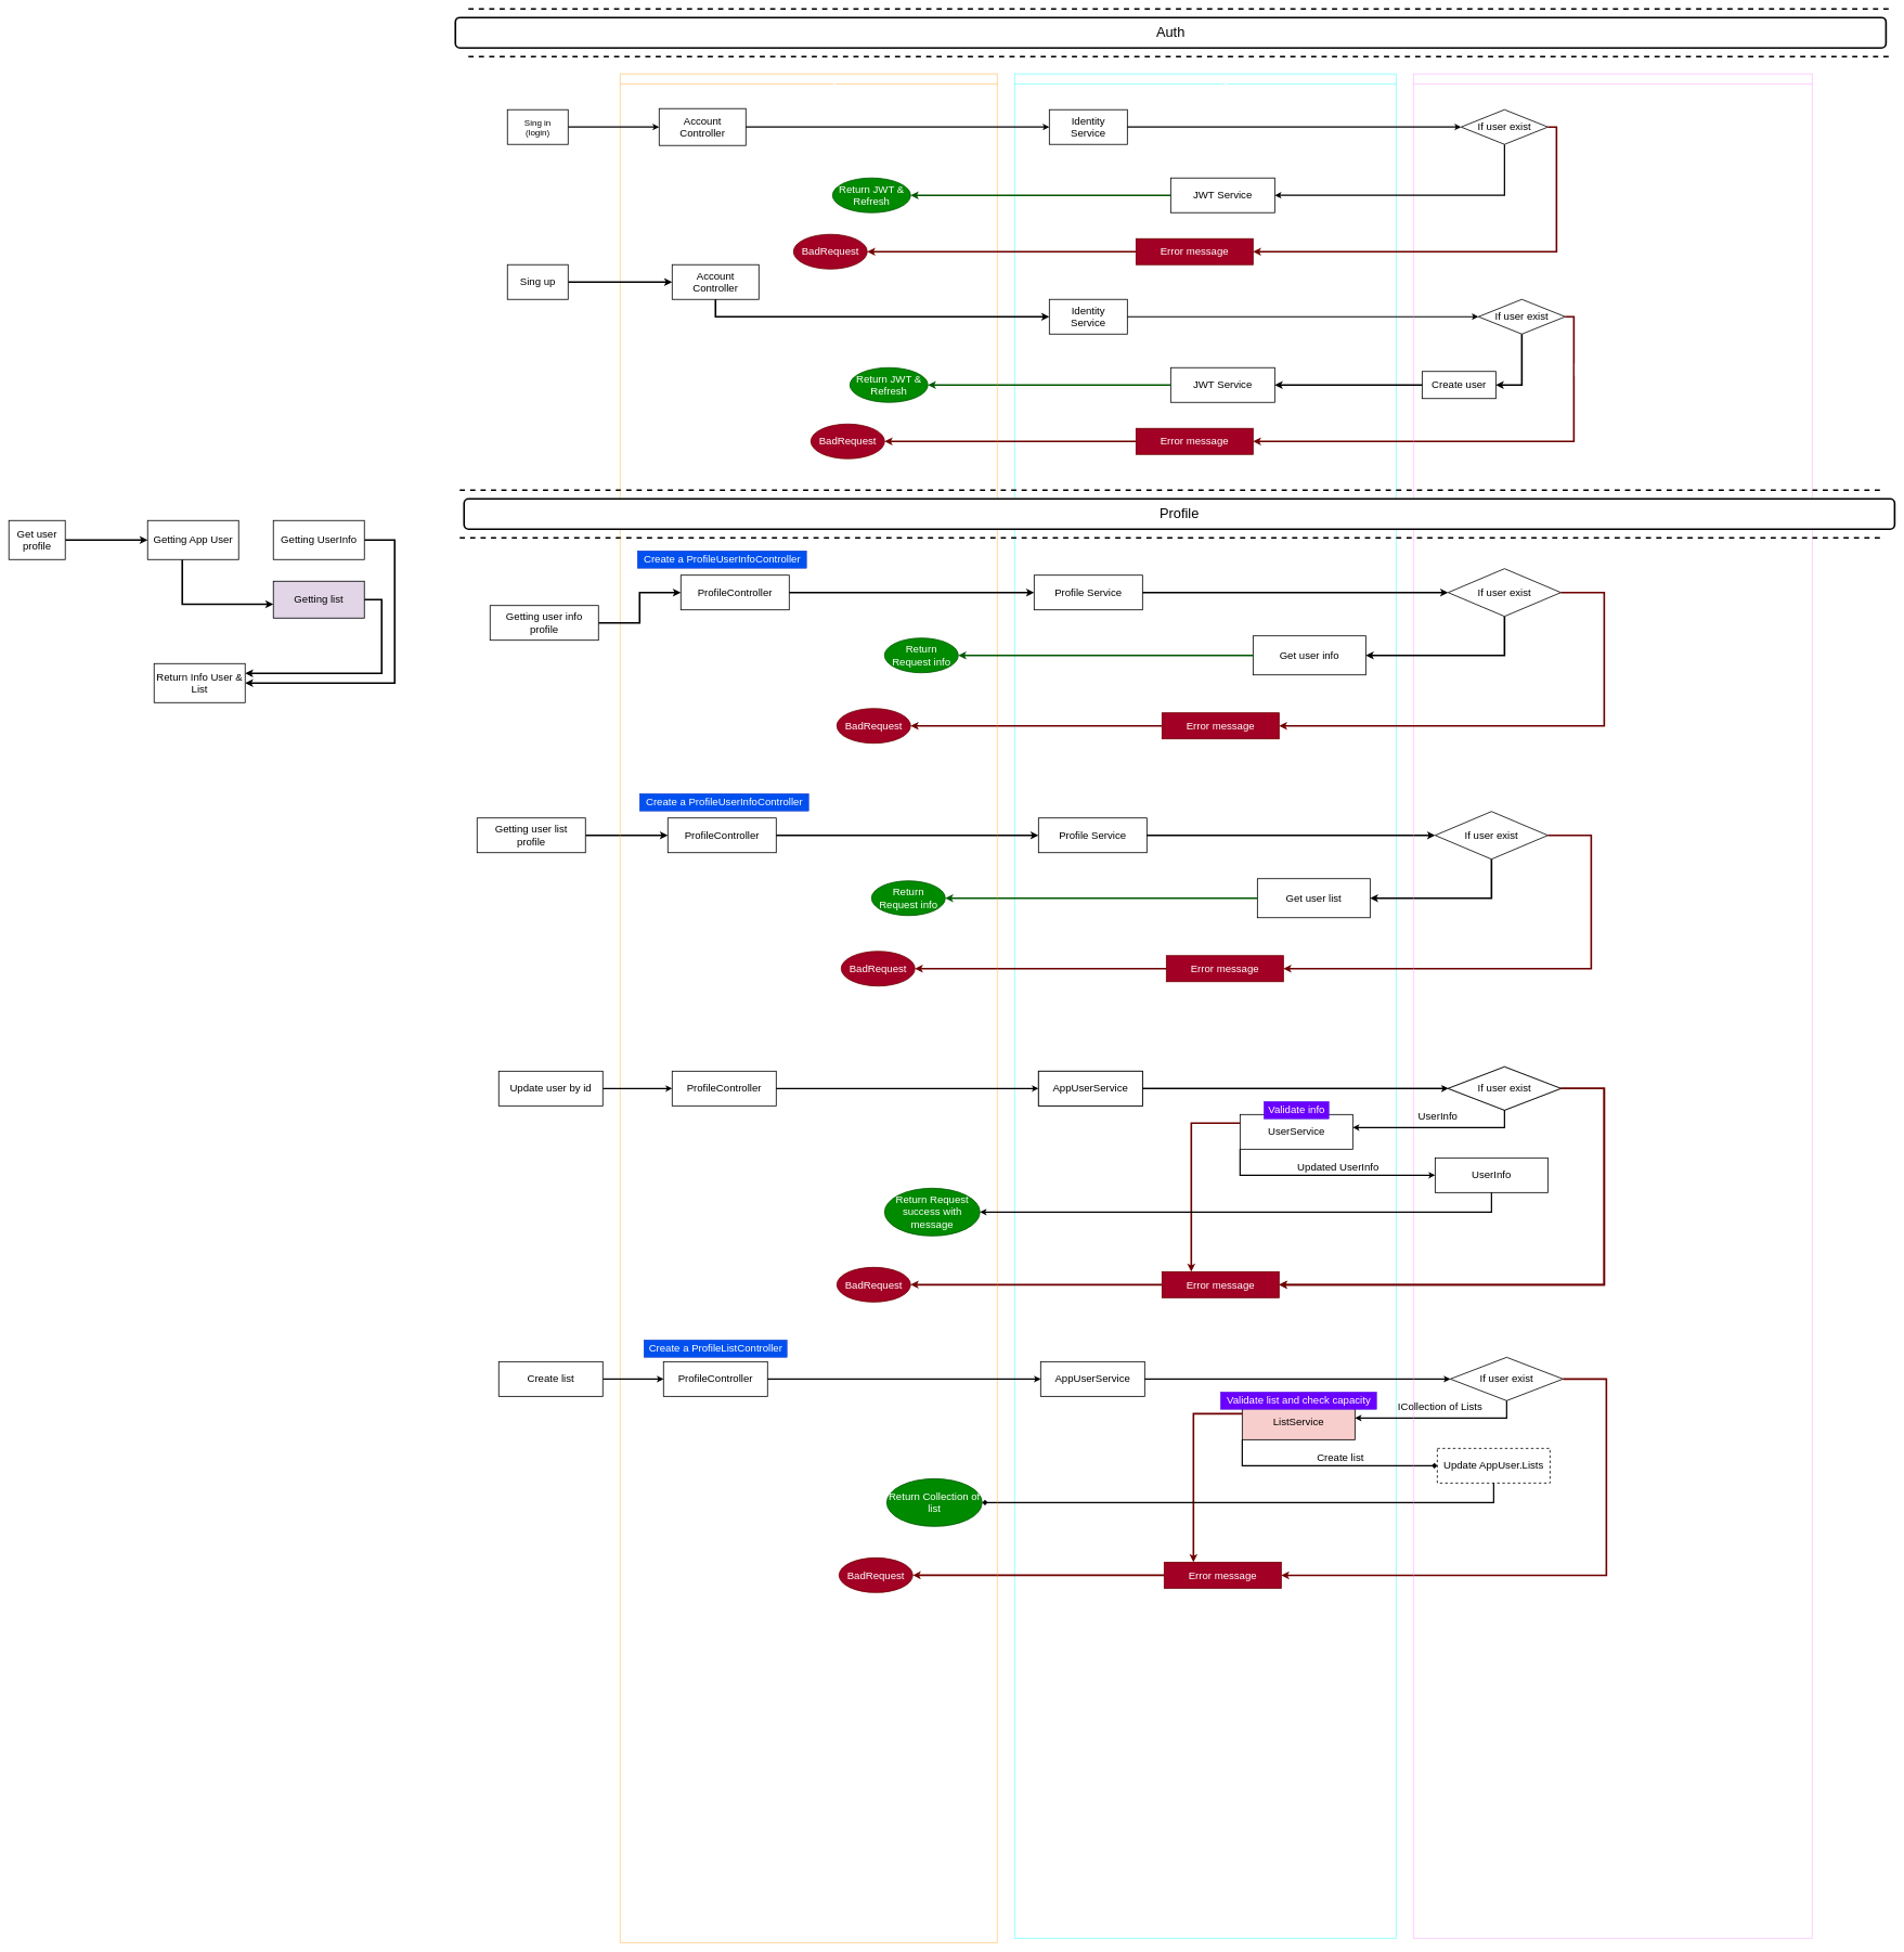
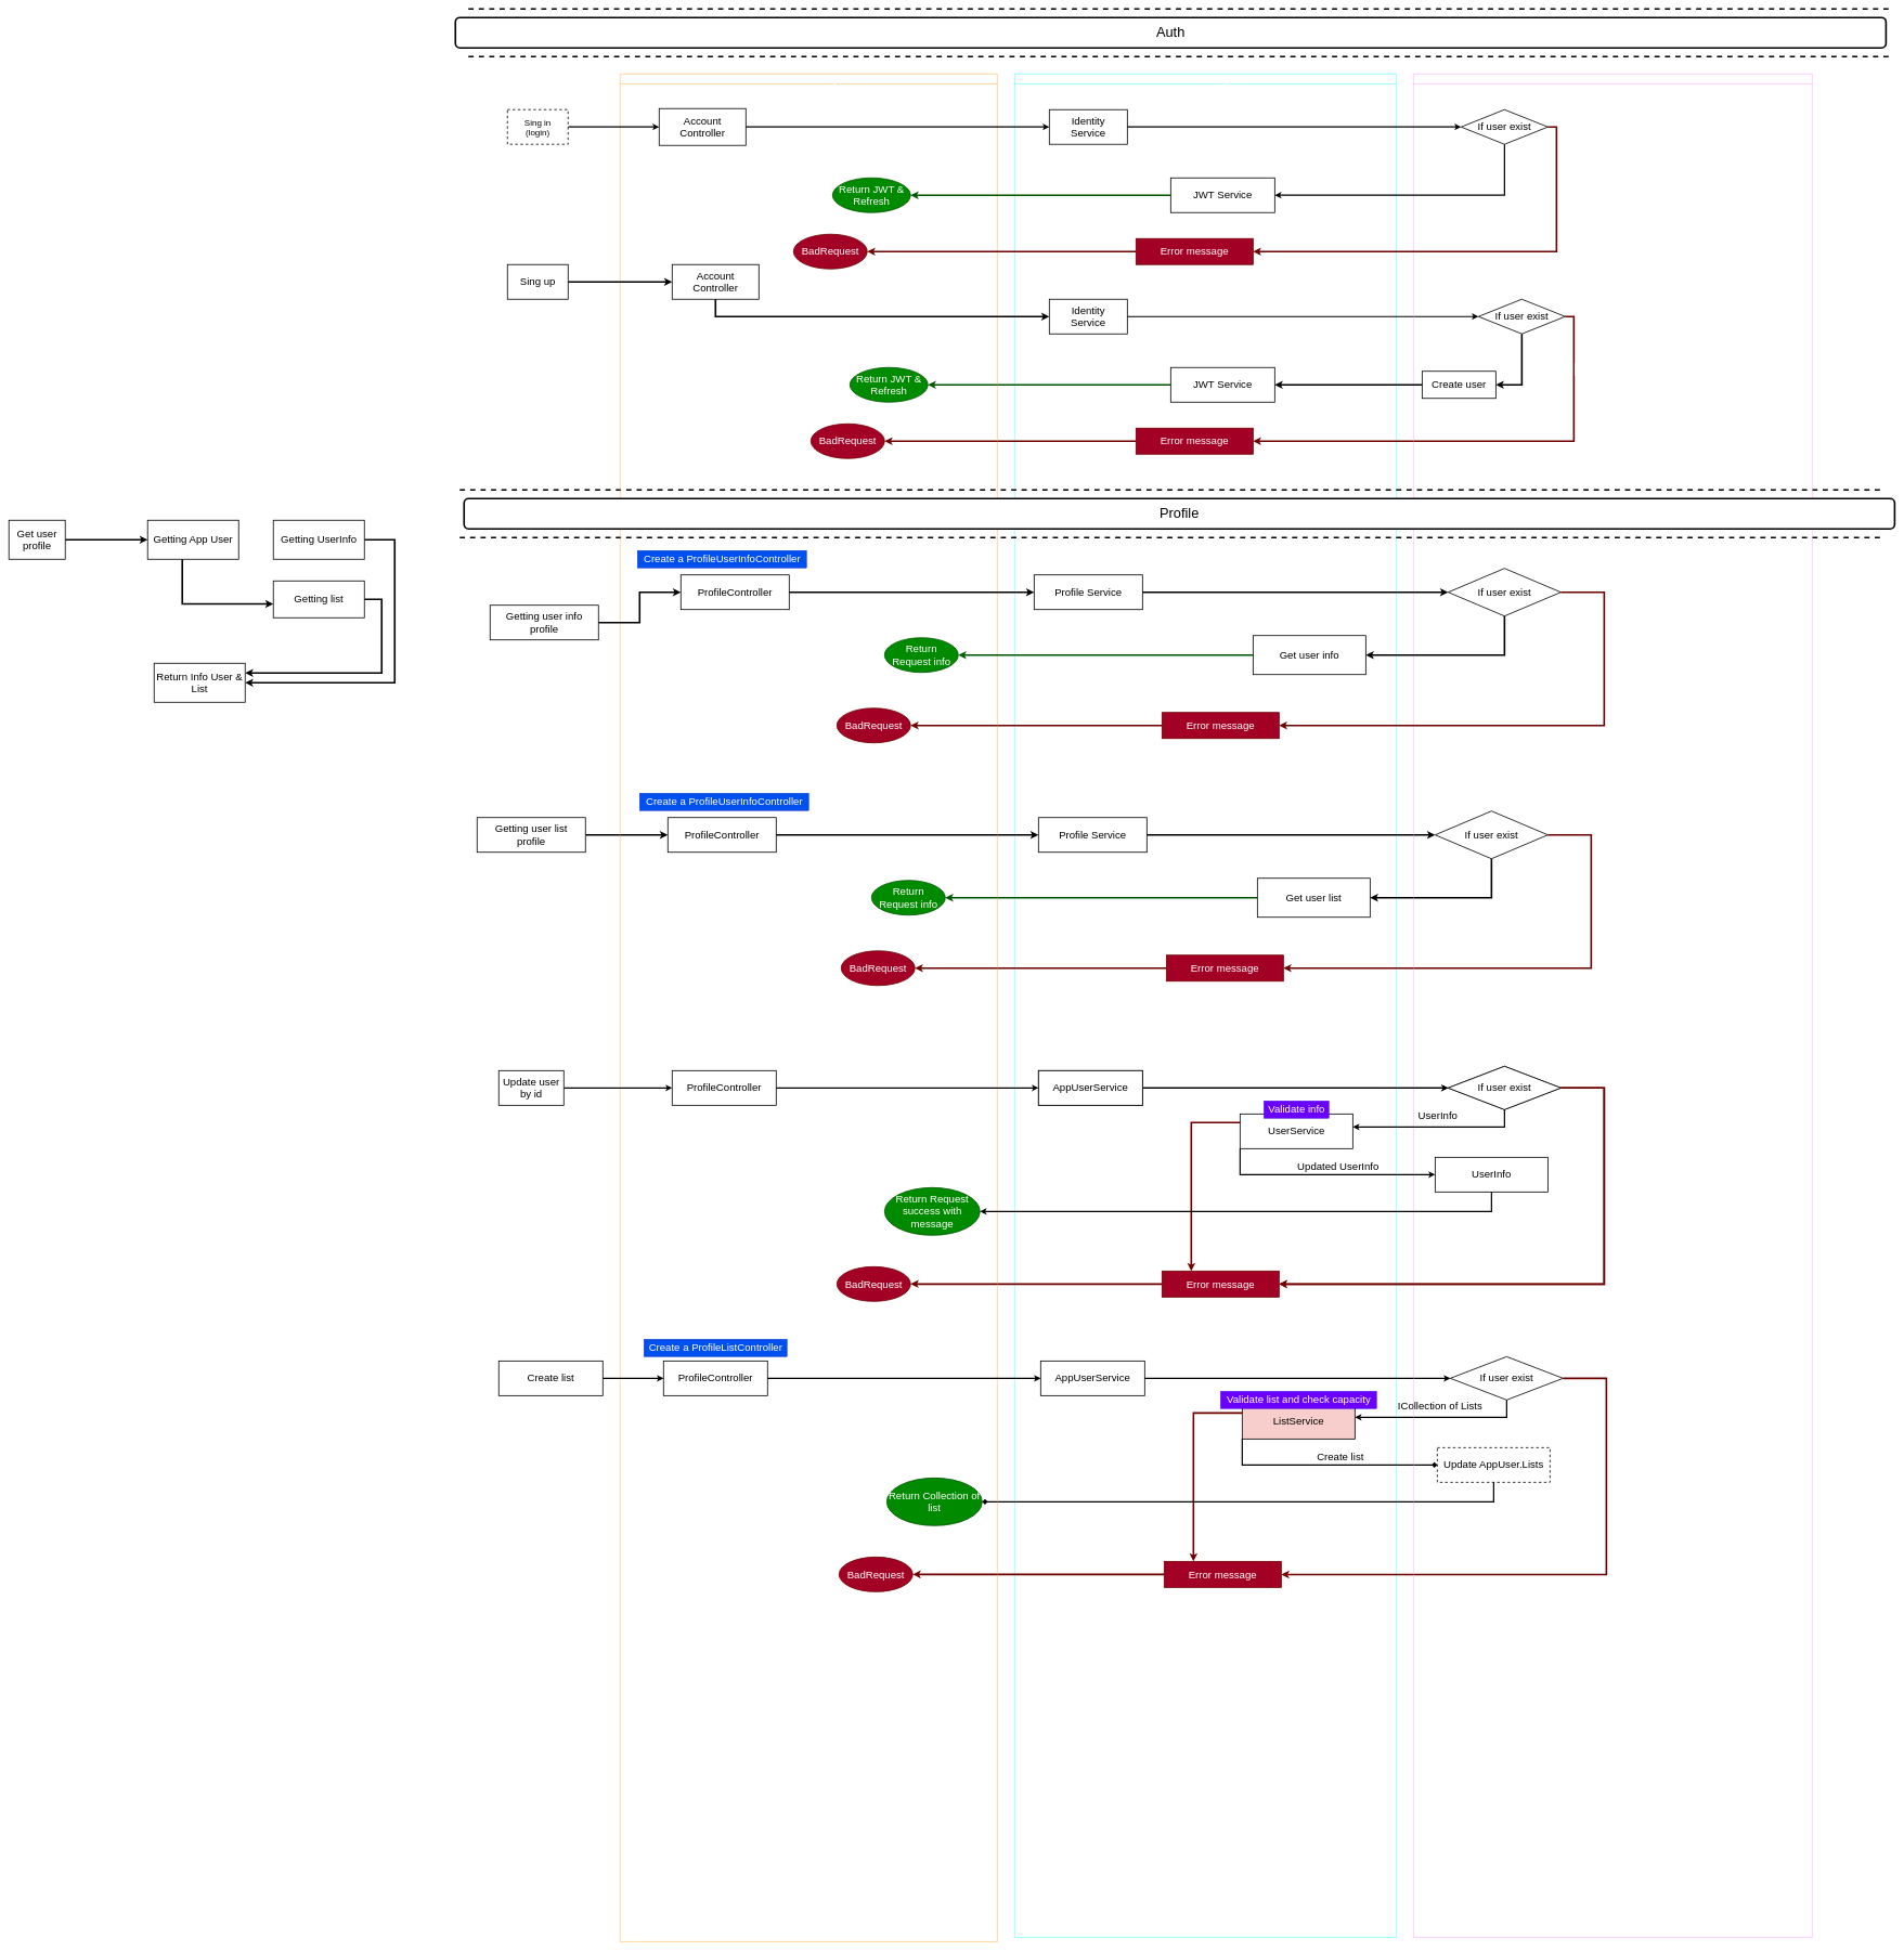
- <mxCell id="98" value="Sing in&lt;br&gt;(login)" style="rounded=0;whiteSpace=wrap;html=1;labelBackgroundColor=none;fontSize=20;strokeWidth=2;" parent="1" vertex="1"><mxGeometry x="1170" y="252.5" width="140" height="80" as="geometry" /></mxCell>
+ <mxCell id="98" value="Sing in&lt;br&gt;(login)" style="rounded=0;whiteSpace=wrap;html=1;labelBackgroundColor=none;fontSize=20;strokeWidth=2;dashed=1;" parent="1" vertex="1"><mxGeometry x="1170" y="252.5" width="140" height="80" as="geometry" /></mxCell>
- <mxCell id="87" value="Getting list" style="whiteSpace=wrap;html=1;fontSize=24;rounded=0;labelBackgroundColor=none;strokeWidth=2;fillColor=#e1d5e7;" parent="77" vertex="1"><mxGeometry x="-800" y="1170" width="210" height="85" as="geometry" /></mxCell>
+ <mxCell id="87" value="Getting list" style="whiteSpace=wrap;html=1;fontSize=24;rounded=0;labelBackgroundColor=none;strokeWidth=2;" parent="77" vertex="1"><mxGeometry x="-800" y="1170" width="210" height="85" as="geometry" /></mxCell>
- <mxCell id="125" value="Update user by id" style="rounded=0;whiteSpace=wrap;html=1;labelBackgroundColor=none;strokeWidth=2;fontSize=24;" parent="1" vertex="1"><mxGeometry x="1150" y="2470" width="240" height="80" as="geometry" /></mxCell>
+ <mxCell id="125" value="Update user by id" style="rounded=0;whiteSpace=wrap;html=1;labelBackgroundColor=none;strokeWidth=2;fontSize=24;" parent="1" vertex="1"><mxGeometry x="1150" y="2470" width="150" height="80" as="geometry" /></mxCell>
